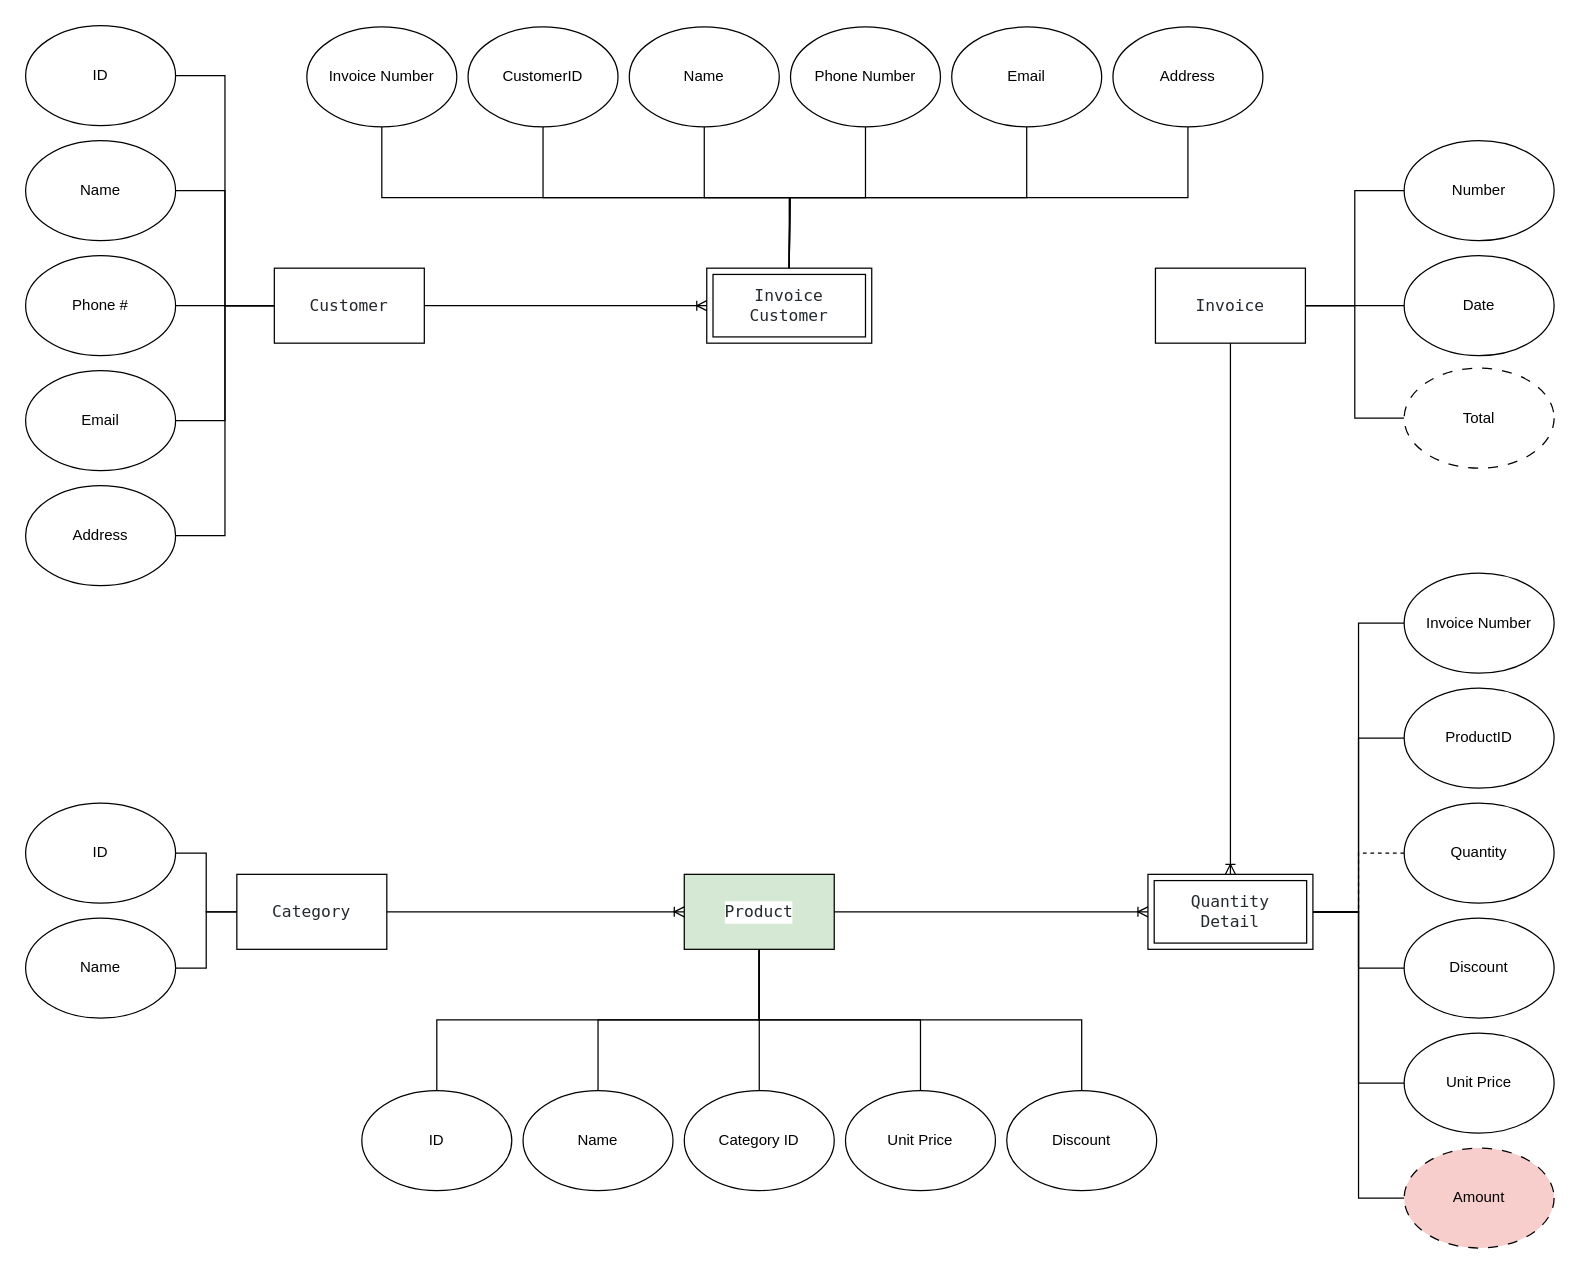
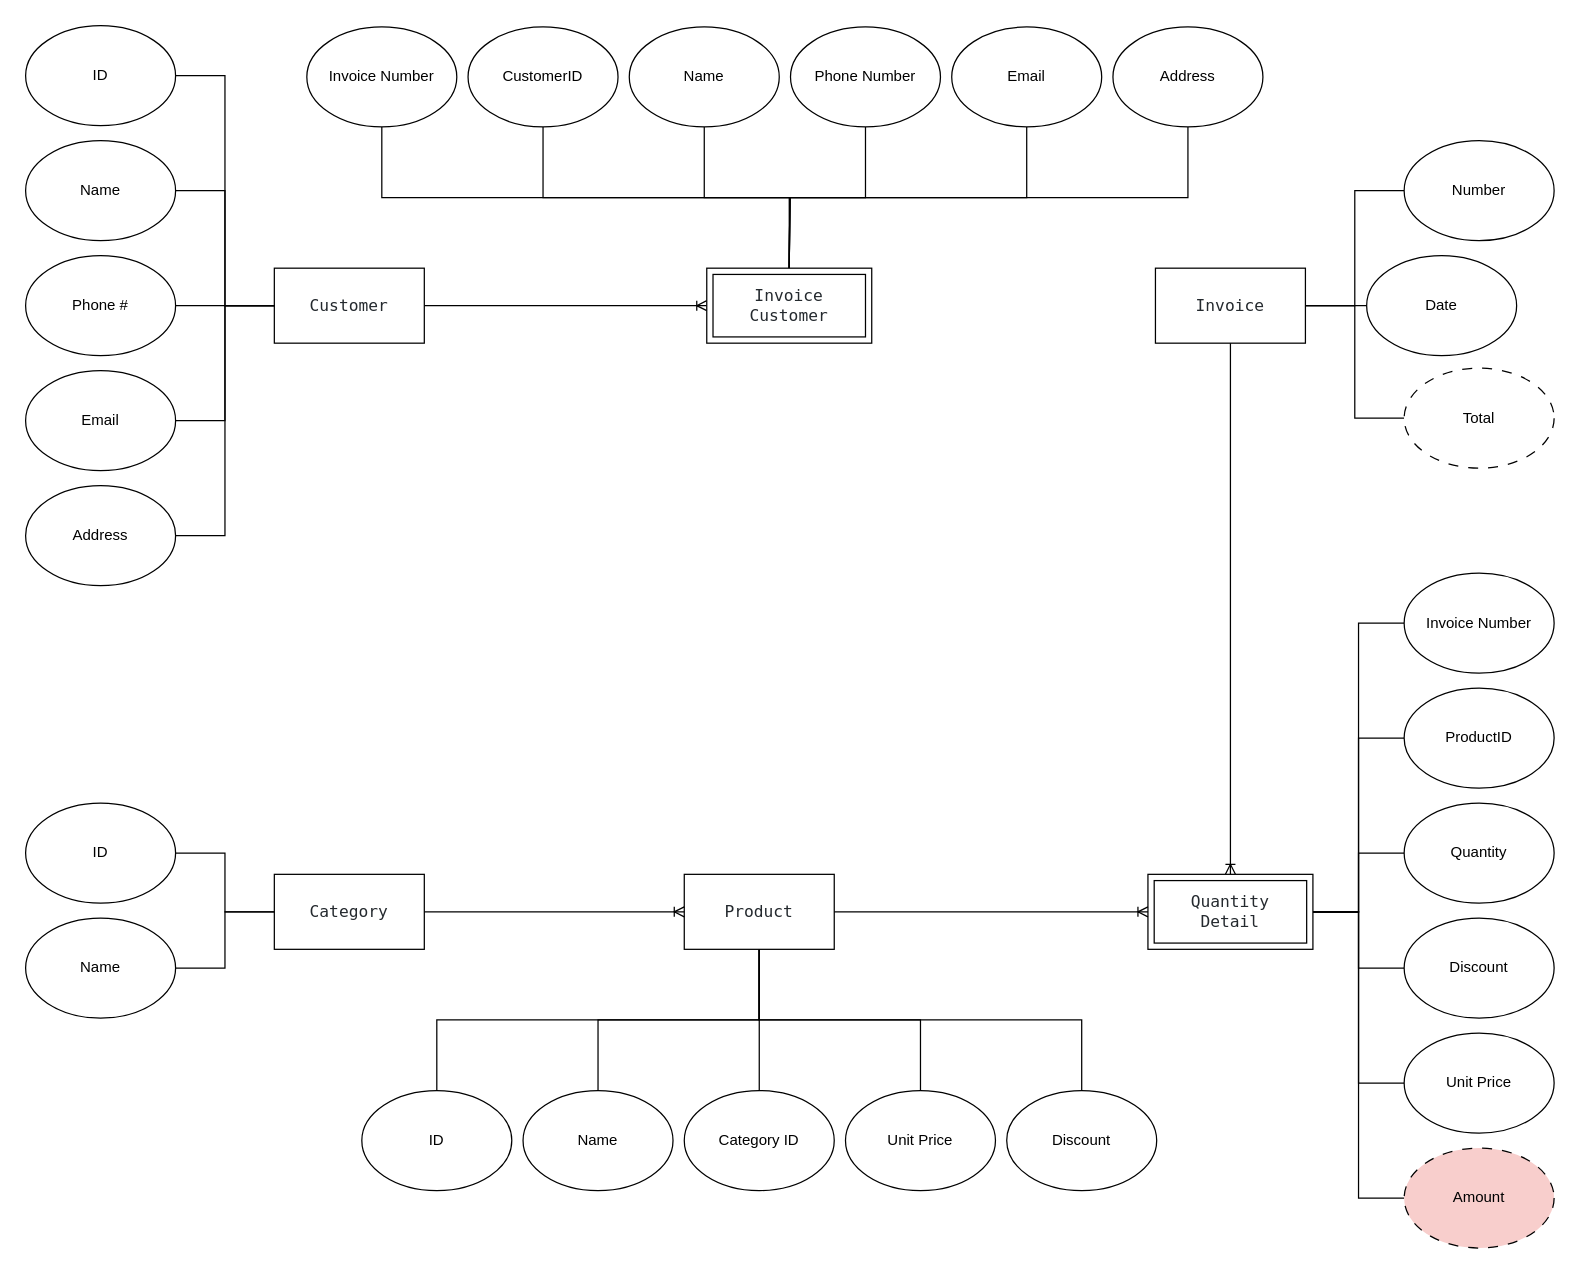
- <mxCell id="15" value="Date" style="ellipse;whiteSpace=wrap;html=1;direction=east;" vertex="1" parent="1"><mxGeometry x="1123" y="204" width="120" height="80" as="geometry" /></mxCell>
+ <mxCell id="15" value="Date" style="ellipse;whiteSpace=wrap;html=1;direction=east;" vertex="1" parent="1"><mxGeometry x="1093" y="204" width="120" height="80" as="geometry" /></mxCell>
- <mxCell id="34" style="edgeStyle=orthogonalEdgeStyle;rounded=0;orthogonalLoop=1;jettySize=auto;html=1;exitX=0;exitY=0.5;exitDx=0;exitDy=0;endArrow=none;endFill=0;entryX=1;entryY=0.5;entryDx=0;entryDy=0;dashed=1;" edge="1" parent="1" source="35" target="51"><mxGeometry relative="1" as="geometry"><mxPoint x="1044" y="729.037" as="targetPoint" /></mxGeometry></mxCell>
+ <mxCell id="34" style="edgeStyle=orthogonalEdgeStyle;rounded=0;orthogonalLoop=1;jettySize=auto;html=1;exitX=0;exitY=0.5;exitDx=0;exitDy=0;endArrow=none;endFill=0;entryX=1;entryY=0.5;entryDx=0;entryDy=0;" edge="1" parent="1" source="35" target="51"><mxGeometry relative="1" as="geometry"><mxPoint x="1044" y="729.037" as="targetPoint" /></mxGeometry></mxCell>
- <mxCell id="44" value="&lt;div style=&quot;color: rgb(36, 41, 46); background-color: rgb(255, 255, 255); font-family: &amp;quot;Droid Sans Mono&amp;quot;, &amp;quot;monospace&amp;quot;, monospace; font-size: 13px; line-height: 18px; white-space: pre;&quot;&gt;Category&lt;/div&gt;" style="rounded=0;whiteSpace=wrap;html=1;" vertex="1" parent="1"><mxGeometry x="189" y="699" width="120" height="60" as="geometry" /></mxCell>
+ <mxCell id="44" value="&lt;div style=&quot;color: rgb(36, 41, 46); background-color: rgb(255, 255, 255); font-family: &amp;quot;Droid Sans Mono&amp;quot;, &amp;quot;monospace&amp;quot;, monospace; font-size: 13px; line-height: 18px; white-space: pre;&quot;&gt;Category&lt;/div&gt;" style="rounded=0;whiteSpace=wrap;html=1;" vertex="1" parent="1"><mxGeometry x="219" y="699" width="120" height="60" as="geometry" /></mxCell>
- <mxCell id="60" value="&lt;div style=&quot;color: rgb(36, 41, 46); background-color: rgb(255, 255, 255); font-family: &amp;quot;Droid Sans Mono&amp;quot;, &amp;quot;monospace&amp;quot;, monospace; font-size: 13px; line-height: 18px; white-space: pre;&quot;&gt;Product&lt;/div&gt;" style="rounded=0;whiteSpace=wrap;html=1;fillColor=#d5e8d4;" vertex="1" parent="1"><mxGeometry x="547" y="699" width="120" height="60" as="geometry" /></mxCell>
+ <mxCell id="60" value="&lt;div style=&quot;color: rgb(36, 41, 46); background-color: rgb(255, 255, 255); font-family: &amp;quot;Droid Sans Mono&amp;quot;, &amp;quot;monospace&amp;quot;, monospace; font-size: 13px; line-height: 18px; white-space: pre;&quot;&gt;Product&lt;/div&gt;" style="rounded=0;whiteSpace=wrap;html=1;" vertex="1" parent="1"><mxGeometry x="547" y="699" width="120" height="60" as="geometry" /></mxCell>
